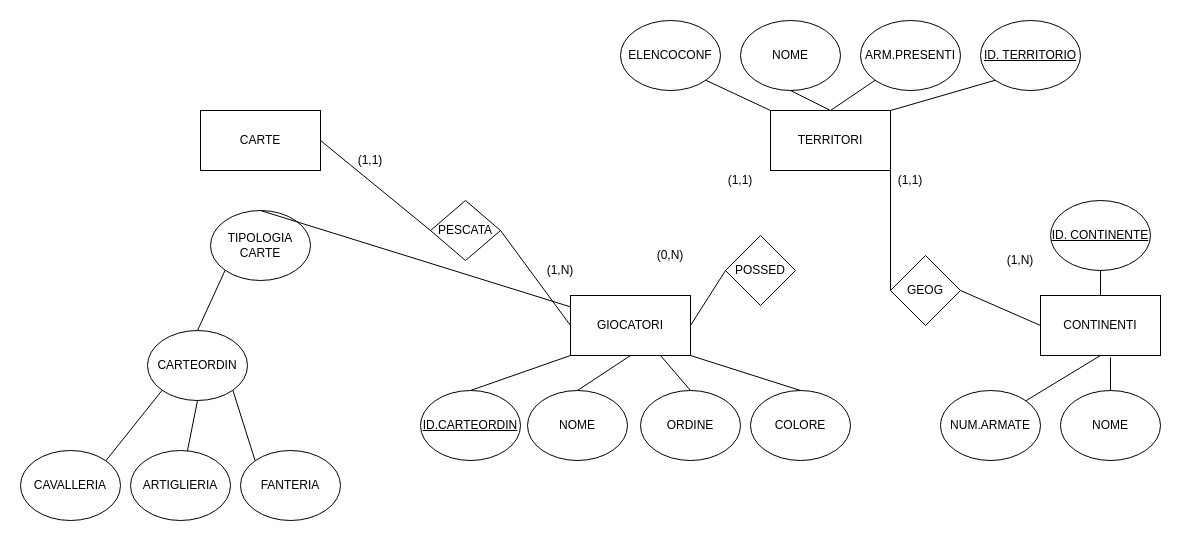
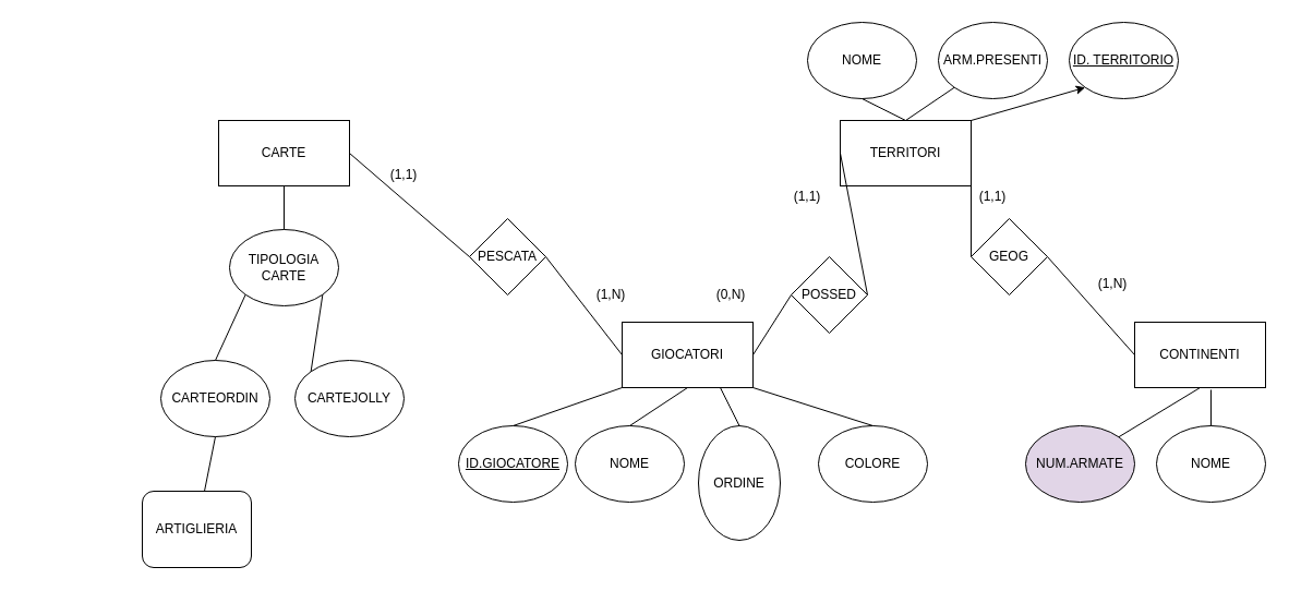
- <mxCell id="26" value="ELENCOCONF" style="ellipse;whiteSpace=wrap;html=1;" vertex="1" parent="1"><mxGeometry x="620" y="20" width="100" height="70" as="geometry" /></mxCell>
- <mxCell id="19" value="" style="endArrow=none;html=1;entryX=0;entryY=1;entryDx=0;entryDy=0;exitX=1;exitY=0;exitDx=0;exitDy=0;" parent="1" source="10" target="3" edge="1"><mxGeometry width="50" height="50" relative="1" as="geometry"><mxPoint x="510" y="290" as="sourcePoint" /><mxPoint x="560" y="240" as="targetPoint" /></mxGeometry></mxCell>
+ <mxCell id="19" value="" style="endArrow=classic;html=1;entryX=0;entryY=1;entryDx=0;entryDy=0;exitX=1;exitY=0;exitDx=0;exitDy=0;" parent="1" source="10" target="3" edge="1"><mxGeometry width="50" height="50" relative="1" as="geometry"><mxPoint x="510" y="290" as="sourcePoint" /><mxPoint x="560" y="240" as="targetPoint" /></mxGeometry></mxCell>
- <mxCell id="28" value="" style="endArrow=none;html=1;entryX=1;entryY=1;entryDx=0;entryDy=0;exitX=0;exitY=0;exitDx=0;exitDy=0;" edge="1" parent="1" source="10" target="26"><mxGeometry width="50" height="50" relative="1" as="geometry"><mxPoint x="520" y="350" as="sourcePoint" /><mxPoint x="570" y="300" as="targetPoint" /></mxGeometry></mxCell>
+ <mxCell id="15" value="" style="endArrow=none;html=1;entryX=0;entryY=0.5;entryDx=0;entryDy=0;exitX=1;exitY=0.5;exitDx=0;exitDy=0;" parent="1" source="6" target="10" edge="1"><mxGeometry width="50" height="50" relative="1" as="geometry"><mxPoint x="500" y="290" as="sourcePoint" /><mxPoint x="550" y="240" as="targetPoint" /></mxGeometry></mxCell>
- <mxCell id="7" value="PESCATA" style="rhombus;whiteSpace=wrap;html=1;" parent="1" vertex="1"><mxGeometry x="430" y="200" width="70" height="60" as="geometry" /></mxCell>
+ <mxCell id="7" value="PESCATA" style="rhombus;whiteSpace=wrap;html=1;" parent="1" vertex="1"><mxGeometry x="430" y="200" width="70" height="70" as="geometry" /></mxCell>
- <mxCell id="2" value="&lt;u&gt;ID. CONTINENTE&lt;/u&gt;" style="ellipse;whiteSpace=wrap;html=1;" parent="1" vertex="1"><mxGeometry x="1050" y="200" width="100" height="70" as="geometry" /></mxCell>
- <mxCell id="40" value="" style="endArrow=none;html=1;exitX=0.5;exitY=0;exitDx=0;exitDy=0;" edge="1" parent="1" source="29" target="8"><mxGeometry width="50" height="50" relative="1" as="geometry"><mxPoint x="180" y="580" as="sourcePoint" /><mxPoint x="197" y="400" as="targetPoint" /></mxGeometry></mxCell>
+ <mxCell id="40" value="" style="endArrow=none;html=1;entryX=0.5;entryY=1;entryDx=0;entryDy=0;exitX=0.5;exitY=0;exitDx=0;exitDy=0;" edge="1" parent="1" source="29" target="9"><mxGeometry width="50" height="50" relative="1" as="geometry"><mxPoint x="180" y="580" as="sourcePoint" /><mxPoint x="197" y="400" as="targetPoint" /></mxGeometry></mxCell>
- <mxCell id="49" value="(0,N)" style="text;html=1;strokeColor=none;fillColor=none;align=center;verticalAlign=middle;whiteSpace=wrap;rounded=0;" vertex="1" parent="1"><mxGeometry x="650" y="245" width="40" height="20" as="geometry" /></mxCell>
+ <mxCell id="49" value="(0,N)" style="text;html=1;strokeColor=none;fillColor=none;align=center;verticalAlign=middle;whiteSpace=wrap;rounded=0;" vertex="1" parent="1"><mxGeometry x="650" y="260" width="40" height="20" as="geometry" /></mxCell>
- <mxCell id="20" value="" style="endArrow=none;html=1;entryX=0.5;entryY=1;entryDx=0;entryDy=0;exitX=0.5;exitY=0;exitDx=0;exitDy=0;" parent="1" source="11" target="2" edge="1"><mxGeometry width="50" height="50" relative="1" as="geometry"><mxPoint x="510" y="290" as="sourcePoint" /><mxPoint x="560" y="240" as="targetPoint" /></mxGeometry></mxCell>
- <mxCell id="5" value="GEOG" style="rhombus;whiteSpace=wrap;html=1;" parent="1" vertex="1"><mxGeometry x="890" y="255" width="70" height="70" as="geometry" /></mxCell>
+ <mxCell id="5" value="GEOG" style="rhombus;whiteSpace=wrap;html=1;" parent="1" vertex="1"><mxGeometry x="890" y="200" width="70" height="70" as="geometry" /></mxCell>
+ <mxCell id="38" value="" style="endArrow=none;html=1;entryX=1;entryY=1;entryDx=0;entryDy=0;exitX=0;exitY=0;exitDx=0;exitDy=0;" edge="1" source="31" target="29" parent="1"><mxGeometry width="50" height="50" relative="1" as="geometry"><mxPoint x="190" y="650" as="sourcePoint" /><mxPoint x="240" y="600" as="targetPoint" /></mxGeometry></mxCell>
+ <mxCell id="31" value="CARTEJOLLY" style="ellipse;whiteSpace=wrap;html=1;" vertex="1" parent="1"><mxGeometry x="270" y="330" width="100" height="70" as="geometry" /></mxCell>
- <mxCell id="35" value="" style="endArrow=none;html=1;entryX=0;entryY=1;entryDx=0;entryDy=0;exitX=1;exitY=0;exitDx=0;exitDy=0;" edge="1" source="32" target="30" parent="1"><mxGeometry width="50" height="50" relative="1" as="geometry"><mxPoint x="190" y="650" as="sourcePoint" /><mxPoint x="240" y="600" as="targetPoint" /></mxGeometry></mxCell>
- <mxCell id="36" value="" style="endArrow=none;html=1;entryX=1;entryY=1;entryDx=0;entryDy=0;exitX=0;exitY=0;exitDx=0;exitDy=0;" edge="1" source="33" target="30" parent="1"><mxGeometry width="50" height="50" relative="1" as="geometry"><mxPoint x="190" y="650" as="sourcePoint" /><mxPoint x="240" y="600" as="targetPoint" /></mxGeometry></mxCell>
- <mxCell id="4" value="&lt;u&gt;ID.CARTEORDIN&lt;/u&gt;" style="ellipse;whiteSpace=wrap;html=1;" parent="1" vertex="1"><mxGeometry x="420" y="390" width="100" height="70" as="geometry" /></mxCell>
+ <mxCell id="4" value="&lt;u&gt;ID.GIOCATORE&lt;/u&gt;" style="ellipse;whiteSpace=wrap;html=1;" parent="1" vertex="1"><mxGeometry x="420" y="390" width="100" height="70" as="geometry" /></mxCell>
- <mxCell id="43" value="ORDINE" style="ellipse;whiteSpace=wrap;html=1;" vertex="1" parent="1"><mxGeometry x="640" y="390" width="100" height="70" as="geometry" /></mxCell>
+ <mxCell id="43" value="ORDINE" style="ellipse;whiteSpace=wrap;html=1;" vertex="1" parent="1"><mxGeometry x="640" y="390" width="75" height="105" as="geometry" /></mxCell>
- <mxCell id="22" value="NUM.ARMATE" style="ellipse;whiteSpace=wrap;html=1;" vertex="1" parent="1"><mxGeometry x="940" y="390" width="100" height="70" as="geometry" /></mxCell>
+ <mxCell id="22" value="NUM.ARMATE" style="ellipse;whiteSpace=wrap;html=1;fillColor=#e1d5e7;" vertex="1" parent="1"><mxGeometry x="940" y="390" width="100" height="70" as="geometry" /></mxCell>
- <mxCell id="32" value="CAVALLERIA" style="ellipse;whiteSpace=wrap;html=1;" vertex="1" parent="1"><mxGeometry x="20" y="450" width="100" height="70" as="geometry" /></mxCell>
- <mxCell id="39" value="ARTIGLIERIA" style="ellipse;whiteSpace=wrap;html=1;" vertex="1" parent="1"><mxGeometry x="130" y="450" width="100" height="70" as="geometry" /></mxCell>
+ <mxCell id="39" value="ARTIGLIERIA" style="whiteSpace=wrap;html=1;rounded=1;" vertex="1" parent="1"><mxGeometry x="130" y="450" width="100" height="70" as="geometry" /></mxCell>
- <mxCell id="33" value="FANTERIA" style="ellipse;whiteSpace=wrap;html=1;" vertex="1" parent="1"><mxGeometry x="240" y="450" width="100" height="70" as="geometry" /></mxCell>
